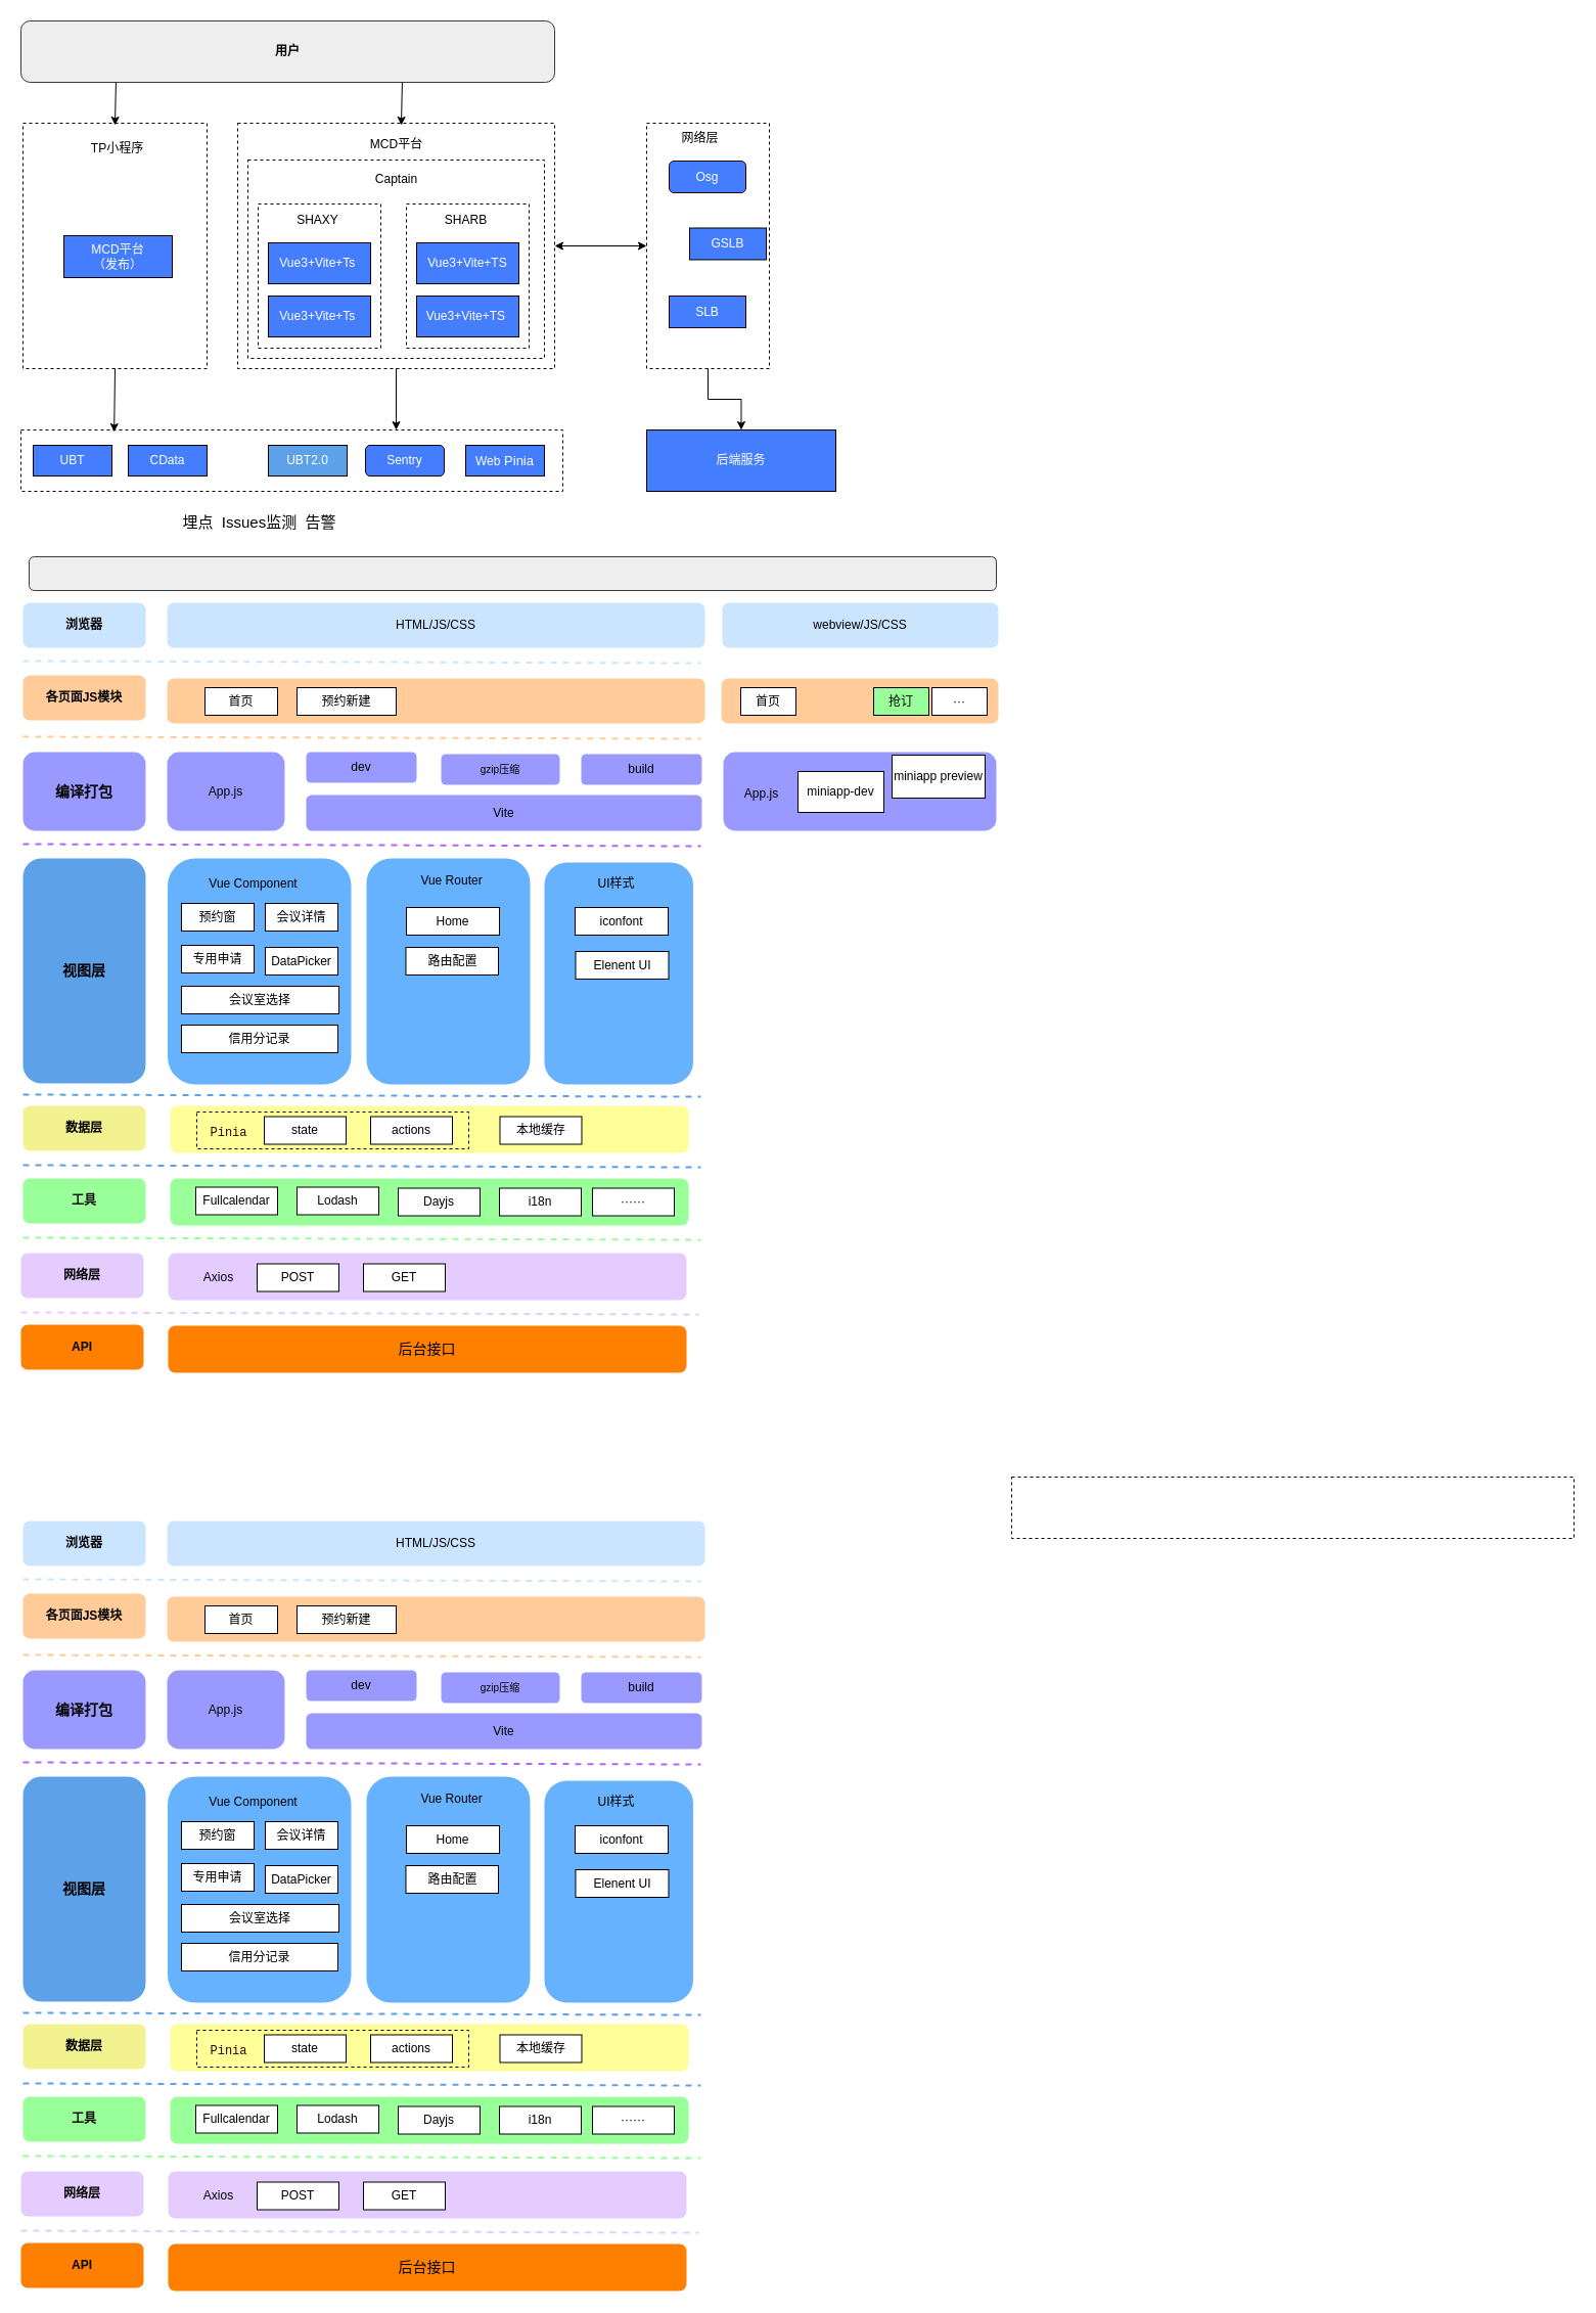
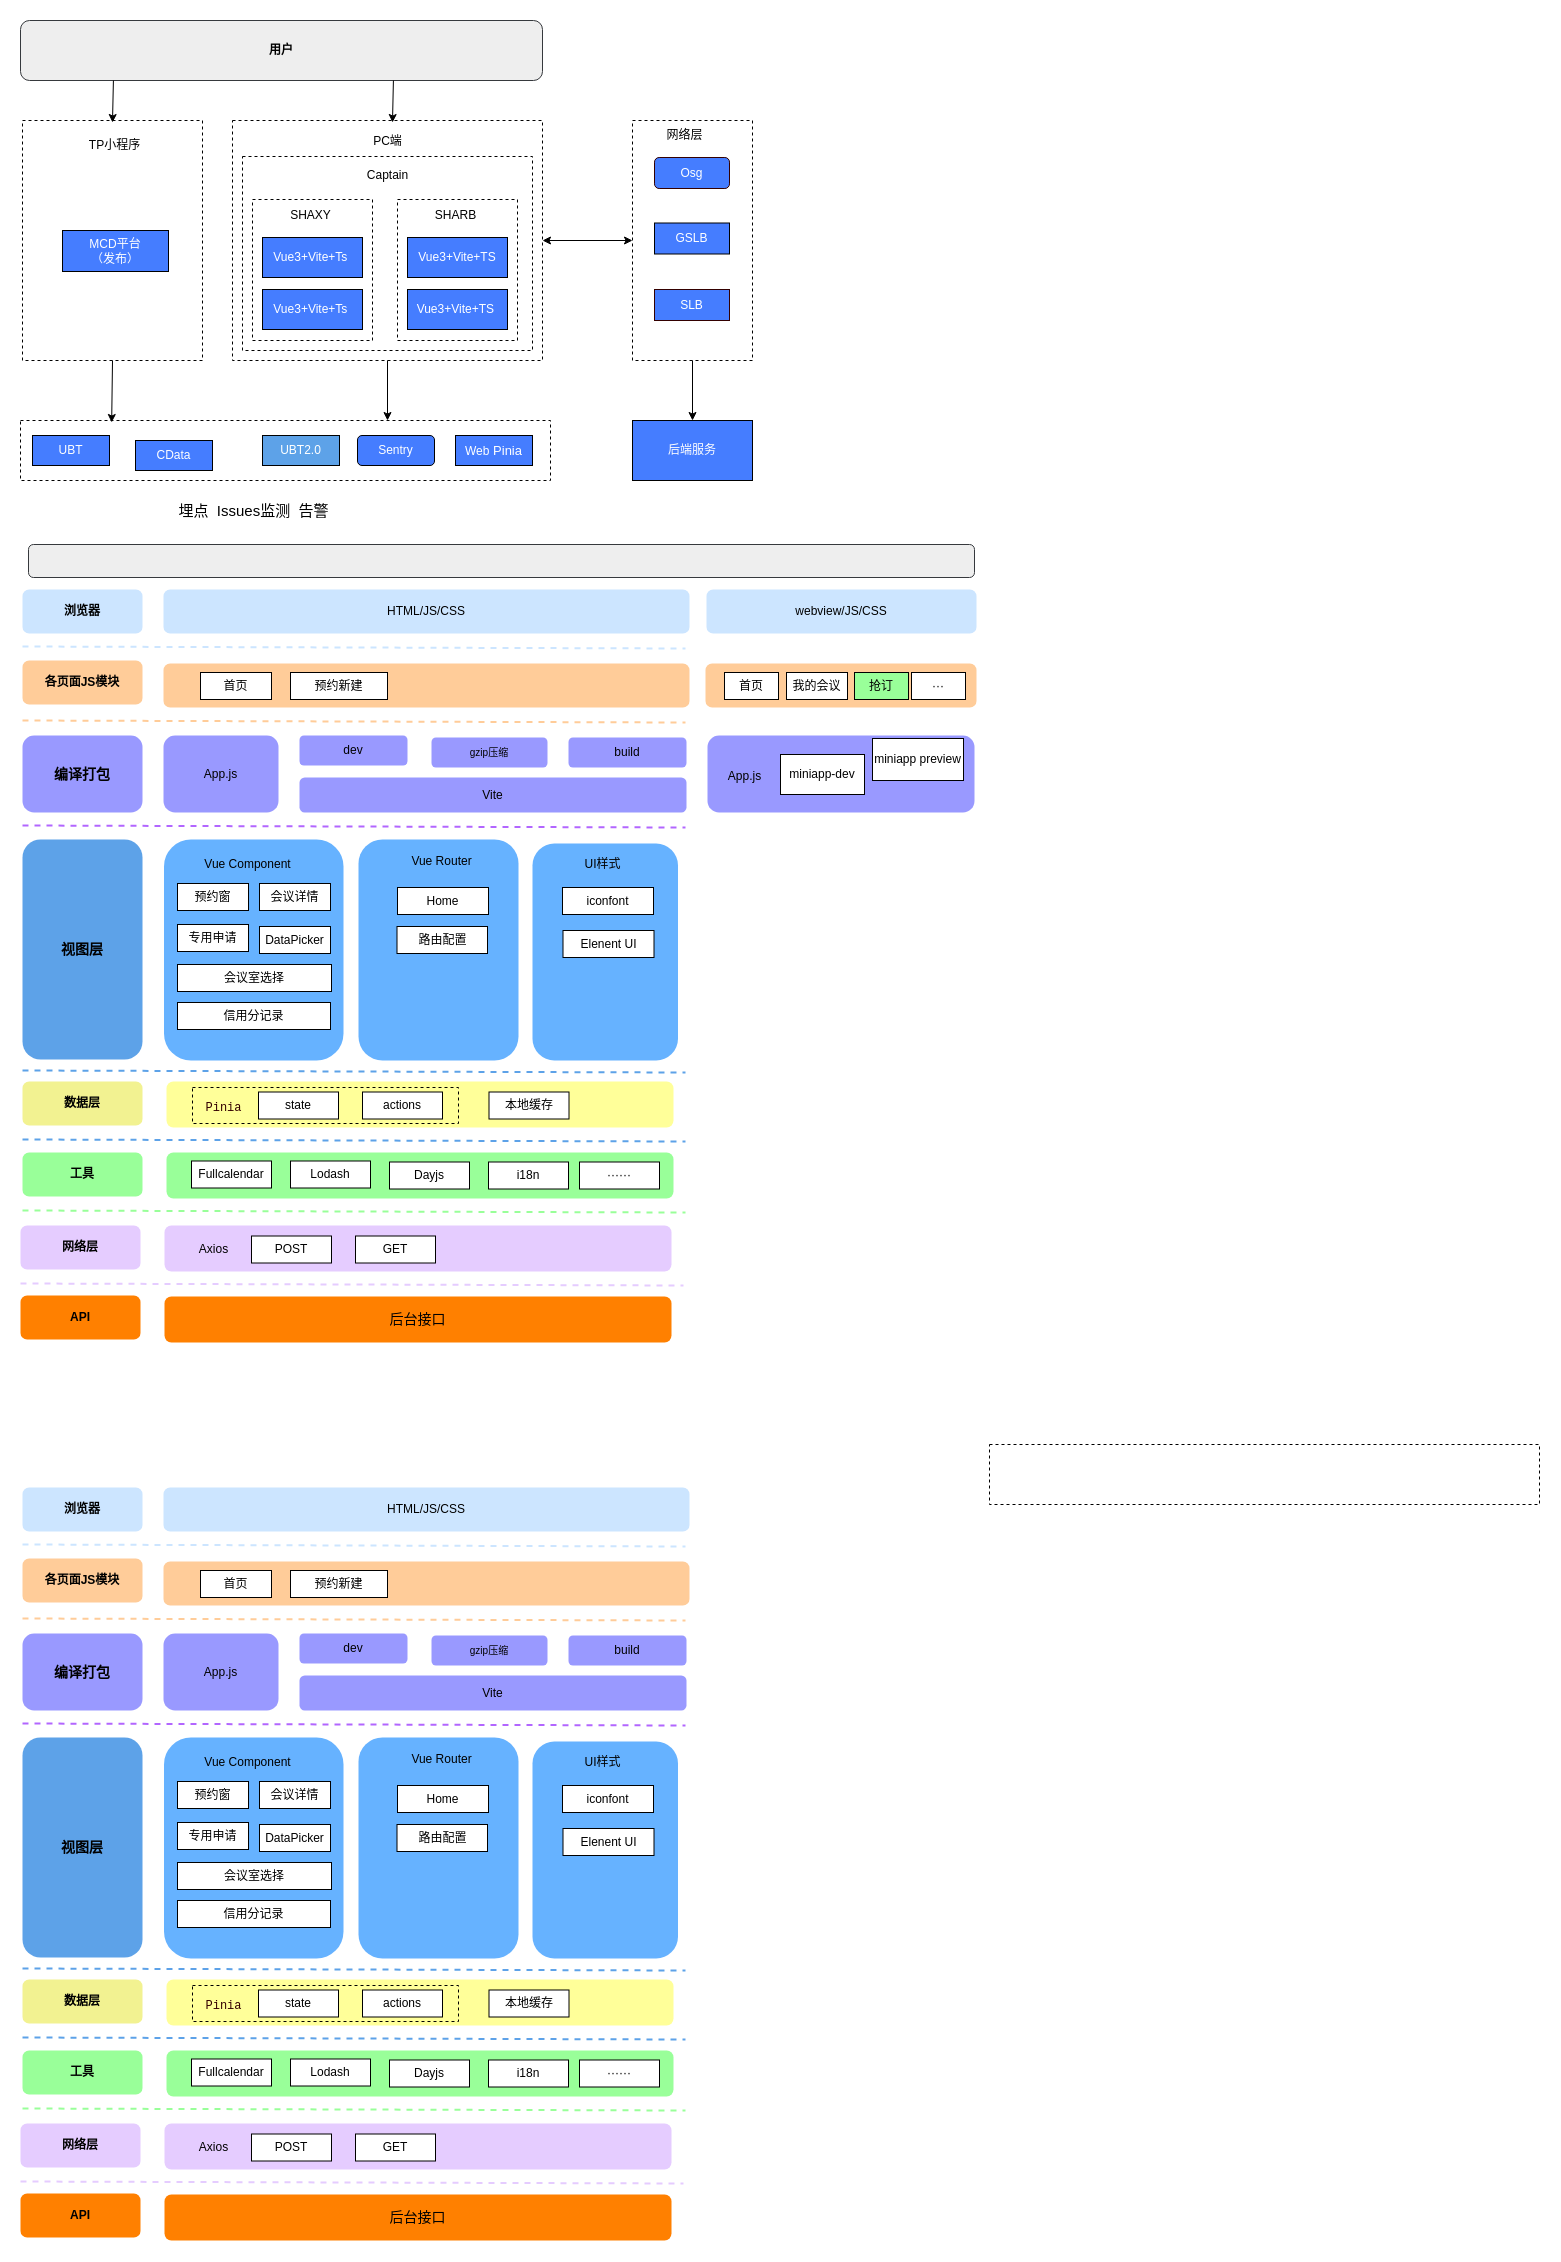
- <mxCell id="9" value="MCD平台" style="text;html=1;align=center;verticalAlign=middle;resizable=0;points=[];autosize=1;strokeColor=none;fillColor=none;" parent="1" vertex="1"><mxGeometry x="357" y="126" width="60" height="30" as="geometry" /></mxCell>
+ <mxCell id="9" value="PC端" style="text;html=1;align=center;verticalAlign=middle;resizable=0;points=[];autosize=1;strokeColor=none;fillColor=none;" parent="1" vertex="1"><mxGeometry x="357" y="126" width="60" height="30" as="geometry" /></mxCell>
- <mxCell id="34" value="&lt;font color=&quot;#ffffff&quot;&gt;GSLB&lt;/font&gt;" style="whiteSpace=wrap;html=1;rounded=0;fillColor=#457DFF;" parent="1" vertex="1"><mxGeometry x="674" y="222.5" width="75" height="31" as="geometry" /></mxCell>
+ <mxCell id="34" value="&lt;font color=&quot;#ffffff&quot;&gt;GSLB&lt;/font&gt;" style="whiteSpace=wrap;html=1;rounded=0;fillColor=#457DFF;" parent="1" vertex="1"><mxGeometry x="654" y="222.5" width="75" height="31" as="geometry" /></mxCell>
- <mxCell id="26" value="CData" style="rounded=0;whiteSpace=wrap;html=1;fillColor=#457DFF;fontColor=#FFFFFF;" parent="1" vertex="1"><mxGeometry x="125" y="435" width="77" height="30" as="geometry" /></mxCell>
+ <mxCell id="26" value="CData" style="rounded=0;whiteSpace=wrap;html=1;fillColor=#457DFF;fontColor=#FFFFFF;" parent="1" vertex="1"><mxGeometry x="135" y="440" width="77" height="30" as="geometry" /></mxCell>
- <mxCell id="37" value="&lt;font color=&quot;#ffffff&quot;&gt;后端服务&lt;/font&gt;" style="rounded=0;whiteSpace=wrap;html=1;fillColor=#457DFF;" parent="1" vertex="1"><mxGeometry x="632" y="420" width="185" height="60" as="geometry" /></mxCell>
+ <mxCell id="37" value="&lt;font color=&quot;#ffffff&quot;&gt;后端服务&lt;/font&gt;" style="rounded=0;whiteSpace=wrap;html=1;fillColor=#457DFF;" parent="1" vertex="1"><mxGeometry x="632" y="420" width="120" height="60" as="geometry" /></mxCell>
+ <mxCell id="99" value="我的会议" style="rounded=0;whiteSpace=wrap;html=1;" vertex="1" parent="1"><mxGeometry x="786" y="672" width="61" height="27" as="geometry" /></mxCell>
